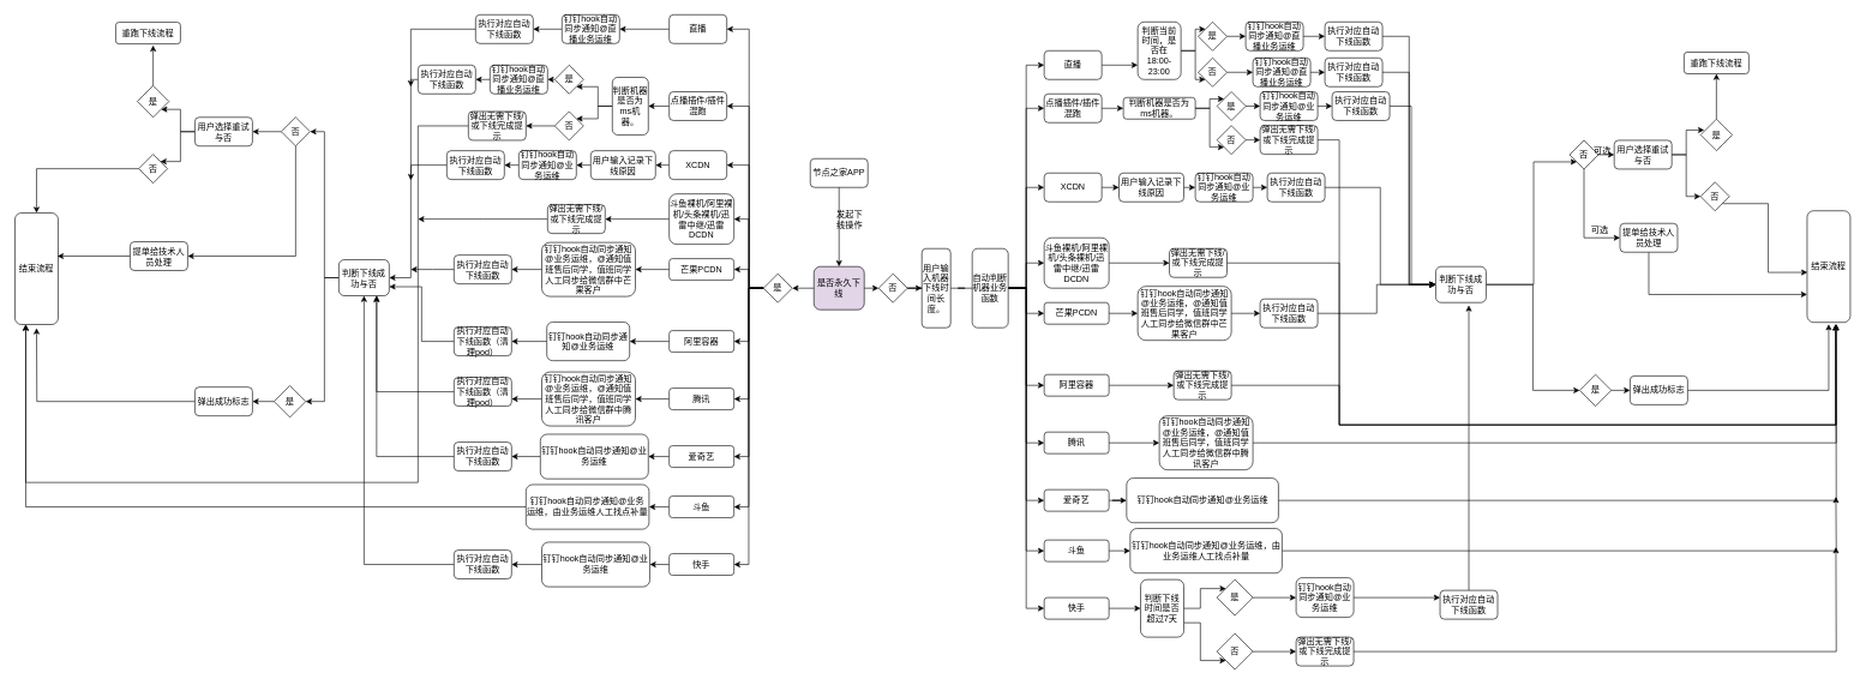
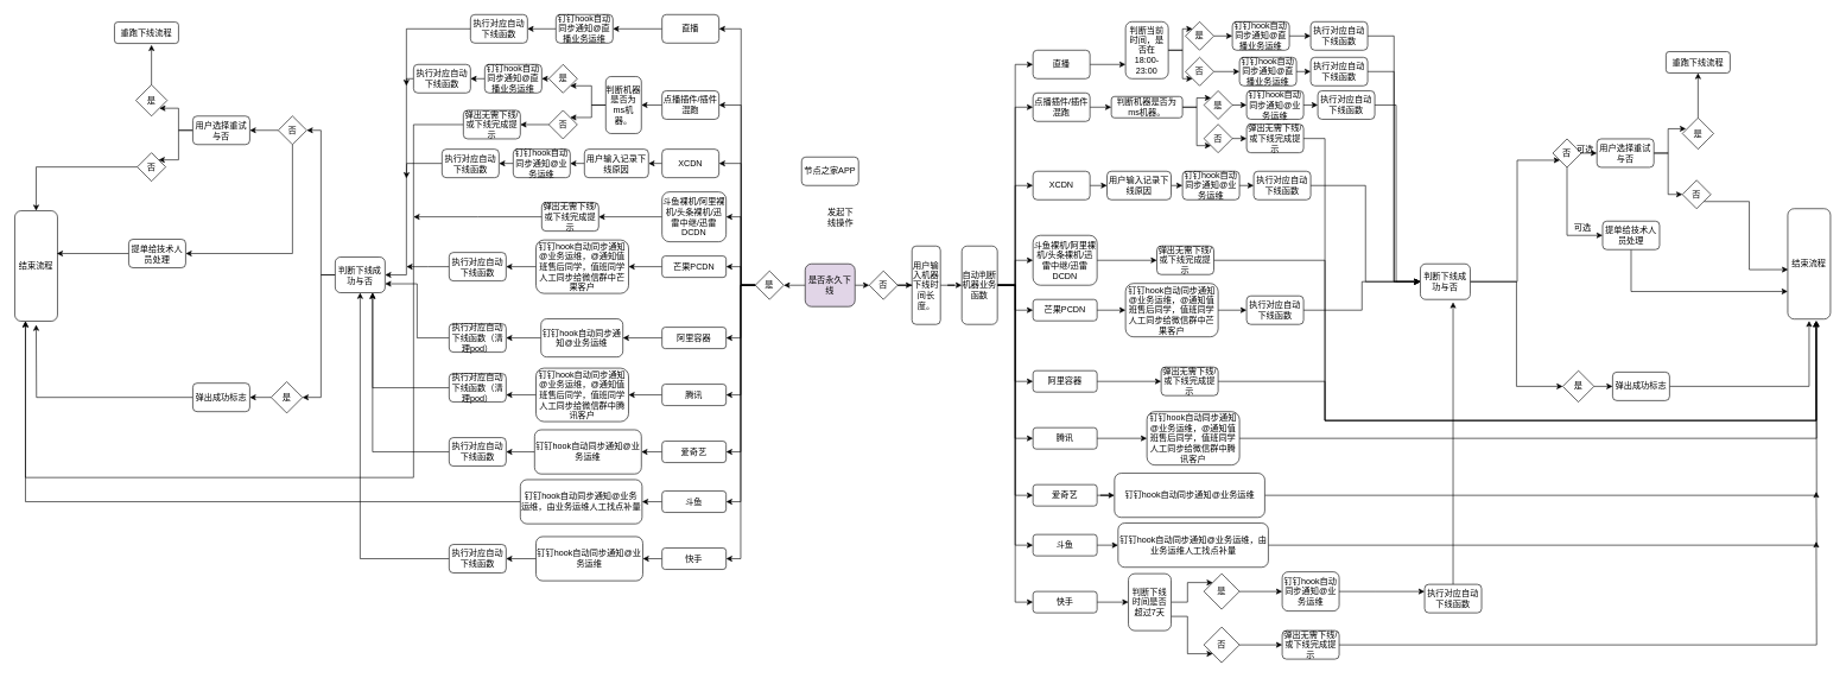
- <mxCell id="16" value="" style="endArrow=classic;html=1;exitX=0.5;exitY=1;exitDx=0;exitDy=0;entryX=0.5;entryY=0;entryDx=0;entryDy=0;" edge="1" parent="1" source="2" target="85"><mxGeometry width="50" height="50" relative="1" as="geometry"><mxPoint x="1335" y="170" as="sourcePoint" /><mxPoint x="1165" y="380" as="targetPoint" /></mxGeometry></mxCell>
- <mxCell id="81" style="edgeStyle=orthogonalEdgeStyle;rounded=0;orthogonalLoop=1;jettySize=auto;html=1;exitX=1;exitY=0.5;exitDx=0;exitDy=0;endArrow=none;" edge="1" parent="1" source="145" target="13"><mxGeometry relative="1" as="geometry" /></mxCell>
+ <mxCell id="81" style="edgeStyle=orthogonalEdgeStyle;rounded=0;orthogonalLoop=1;jettySize=auto;html=1;exitX=1;exitY=0.5;exitDx=0;exitDy=0;" edge="1" parent="1" source="145" target="13"><mxGeometry relative="1" as="geometry" /></mxCell>
